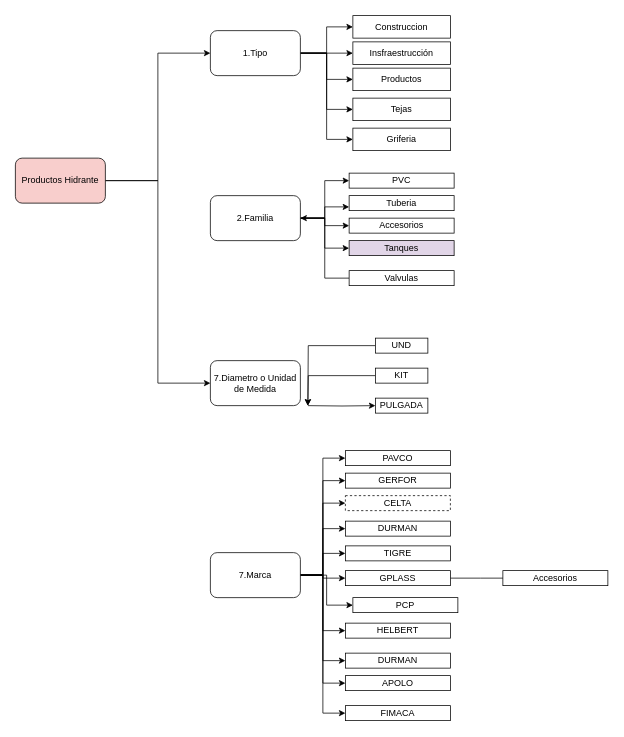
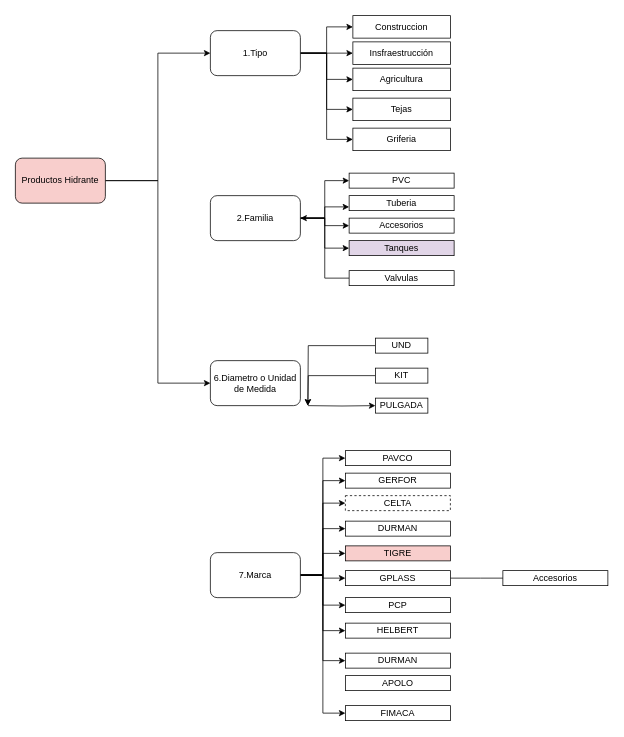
- <mxCell id="30" value="Productos" style="rounded=0;whiteSpace=wrap;html=1;" vertex="1" parent="1"><mxGeometry x="470" y="90" width="130" height="30" as="geometry" /></mxCell>
+ <mxCell id="30" value="Agricultura" style="rounded=0;whiteSpace=wrap;html=1;" vertex="1" parent="1"><mxGeometry x="470" y="90" width="130" height="30" as="geometry" /></mxCell>
- <mxCell id="36" value="7.Diametro o Unidad de Medida" style="rounded=1;whiteSpace=wrap;html=1;" vertex="1" parent="1"><mxGeometry x="280" y="480" width="120" height="60" as="geometry" /></mxCell>
+ <mxCell id="36" value="6.Diametro o Unidad de Medida" style="rounded=1;whiteSpace=wrap;html=1;" vertex="1" parent="1"><mxGeometry x="280" y="480" width="120" height="60" as="geometry" /></mxCell>
- <mxCell id="41" value="TIGRE" style="rounded=0;whiteSpace=wrap;html=1;" vertex="1" parent="1"><mxGeometry x="460" y="727" width="140" height="20" as="geometry" /></mxCell>
+ <mxCell id="41" value="TIGRE" style="rounded=0;whiteSpace=wrap;html=1;fillColor=#f8cecc;" vertex="1" parent="1"><mxGeometry x="460" y="727" width="140" height="20" as="geometry" /></mxCell>
- <mxCell id="44" value="PCP" style="rounded=0;whiteSpace=wrap;html=1;" vertex="1" parent="1"><mxGeometry x="470" y="796" width="140" height="20" as="geometry" /></mxCell>
+ <mxCell id="44" value="PCP" style="rounded=0;whiteSpace=wrap;html=1;" vertex="1" parent="1"><mxGeometry x="460" y="796" width="140" height="20" as="geometry" /></mxCell>
- <mxCell id="25" style="edgeStyle=orthogonalEdgeStyle;rounded=0;orthogonalLoop=1;jettySize=auto;html=1;entryX=0;entryY=0.5;entryDx=0;entryDy=0;" edge="1" parent="1" source="27" target="55"><mxGeometry relative="1" as="geometry" /></mxCell>
